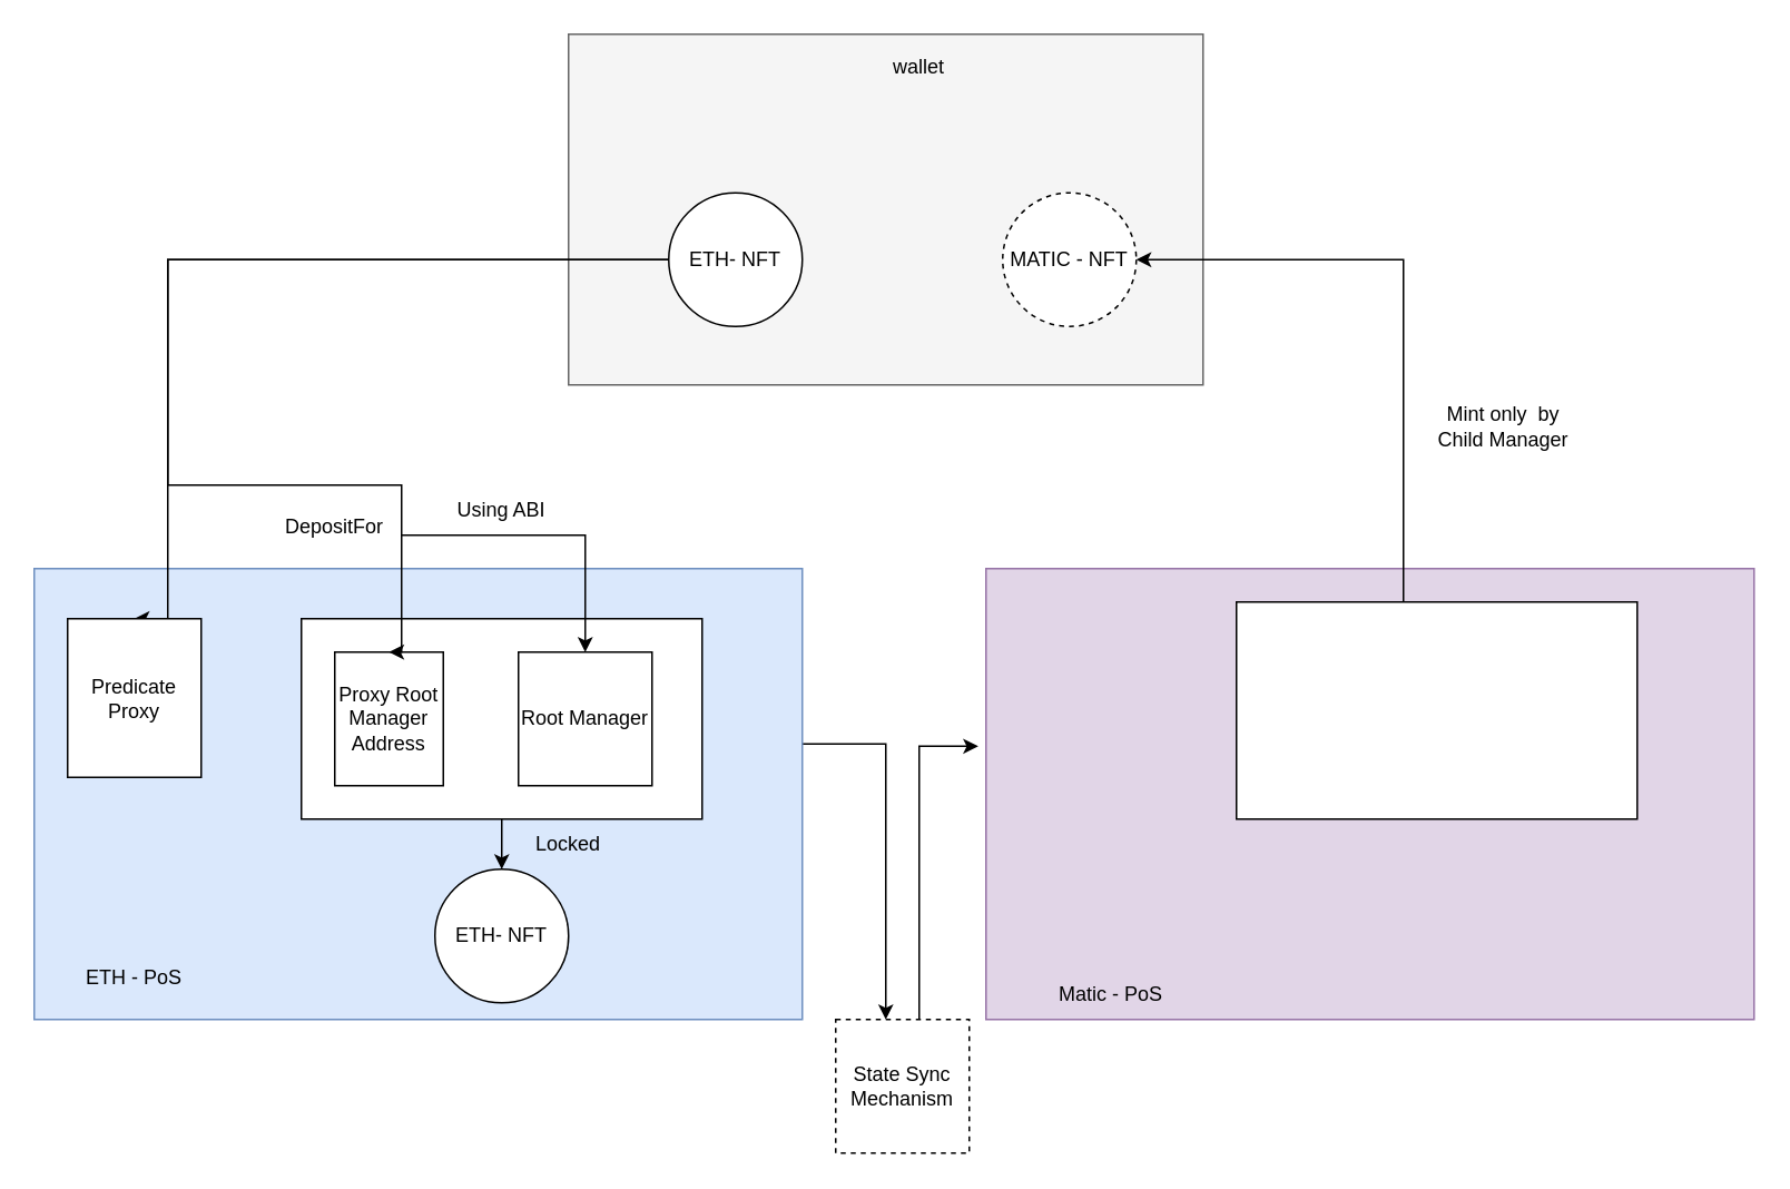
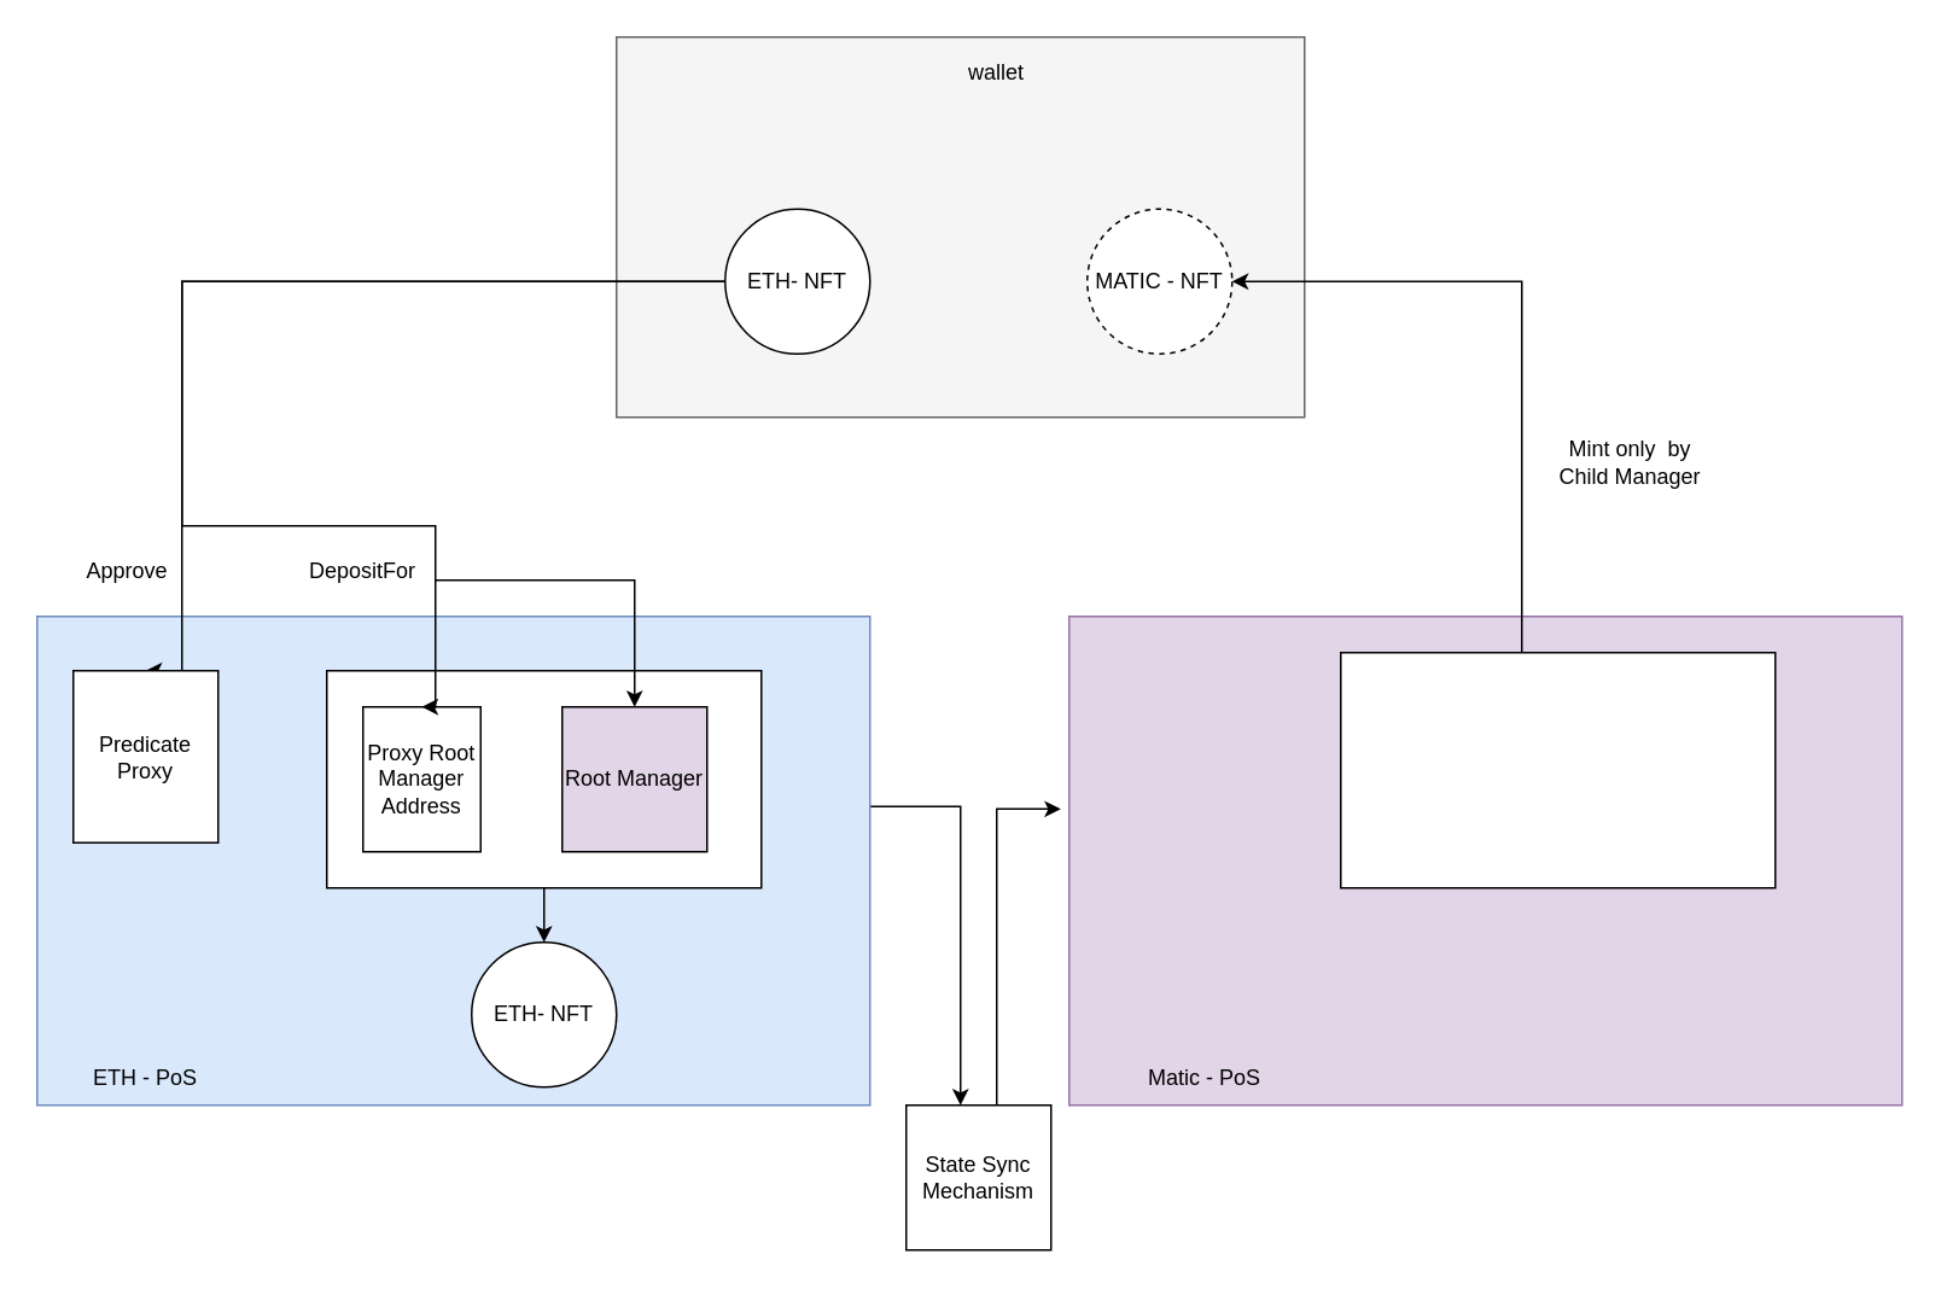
- <mxCell id="18" value="Using ABI" style="text;html=1;strokeColor=none;fillColor=none;align=center;verticalAlign=middle;whiteSpace=wrap;rounded=0;" vertex="1" parent="1"><mxGeometry x="270" y="290" width="60" height="30" as="geometry" /></mxCell>
+ <mxCell id="14" value="Approve" style="text;html=1;strokeColor=none;fillColor=none;align=center;verticalAlign=middle;whiteSpace=wrap;rounded=0;" vertex="1" parent="1"><mxGeometry x="40" y="300" width="60" height="30" as="geometry" /></mxCell>
- <mxCell id="13" value="Root Manager" style="whiteSpace=wrap;html=1;aspect=fixed;" vertex="1" parent="1"><mxGeometry x="310" y="390" width="80" height="80" as="geometry" /></mxCell>
+ <mxCell id="13" value="Root Manager" style="whiteSpace=wrap;html=1;aspect=fixed;fillColor=#e1d5e7;" vertex="1" parent="1"><mxGeometry x="310" y="390" width="80" height="80" as="geometry" /></mxCell>
- <mxCell id="28" value="Locked" style="text;html=1;strokeColor=none;fillColor=none;align=center;verticalAlign=middle;whiteSpace=wrap;rounded=0;" vertex="1" parent="1"><mxGeometry x="310" y="490" width="60" height="30" as="geometry" /></mxCell>
- <mxCell id="9" value="ETH - PoS" style="text;html=1;strokeColor=none;fillColor=none;align=center;verticalAlign=middle;whiteSpace=wrap;rounded=0;" vertex="1" parent="1"><mxGeometry x="40" y="570" width="80" height="30" as="geometry" /></mxCell>
+ <mxCell id="9" value="ETH - PoS" style="text;html=1;strokeColor=none;fillColor=none;align=center;verticalAlign=middle;whiteSpace=wrap;rounded=0;" vertex="1" parent="1"><mxGeometry x="40" y="580" width="80" height="30" as="geometry" /></mxCell>
- <mxCell id="20" value="State Sync Mechanism" style="whiteSpace=wrap;html=1;aspect=fixed;dashed=1;" vertex="1" parent="1"><mxGeometry x="500" y="610" width="80" height="80" as="geometry" /></mxCell>
+ <mxCell id="20" value="State Sync Mechanism" style="whiteSpace=wrap;html=1;aspect=fixed;" vertex="1" parent="1"><mxGeometry x="500" y="610" width="80" height="80" as="geometry" /></mxCell>
